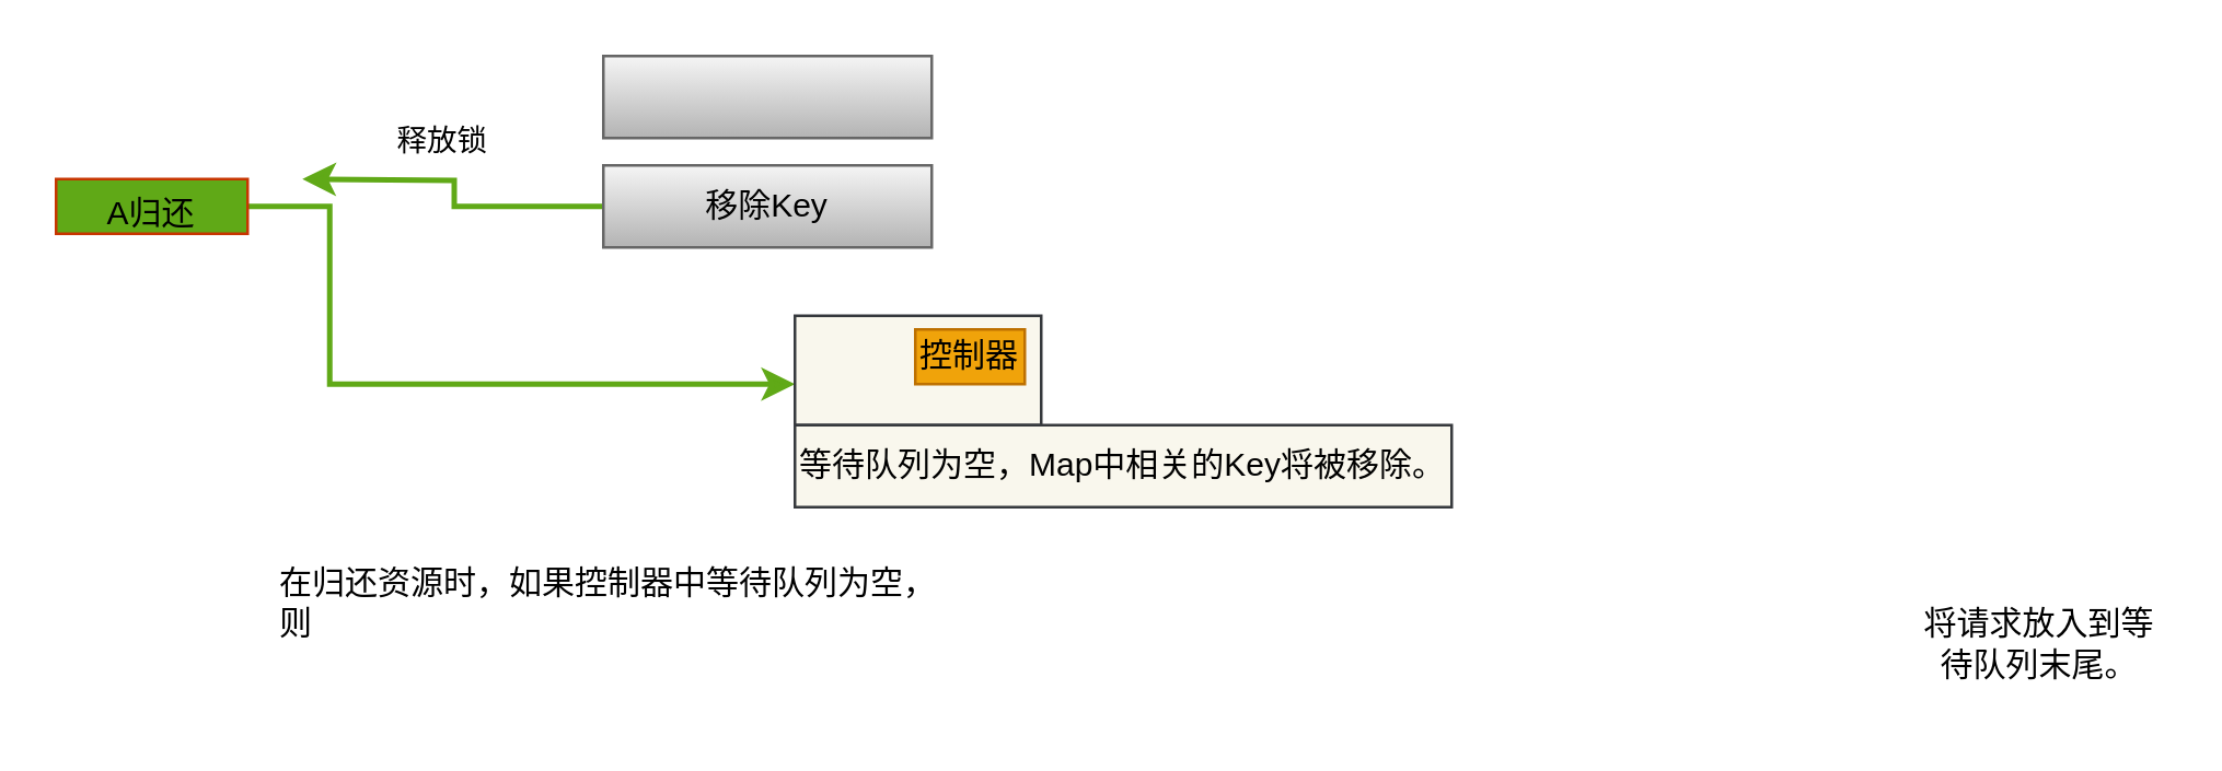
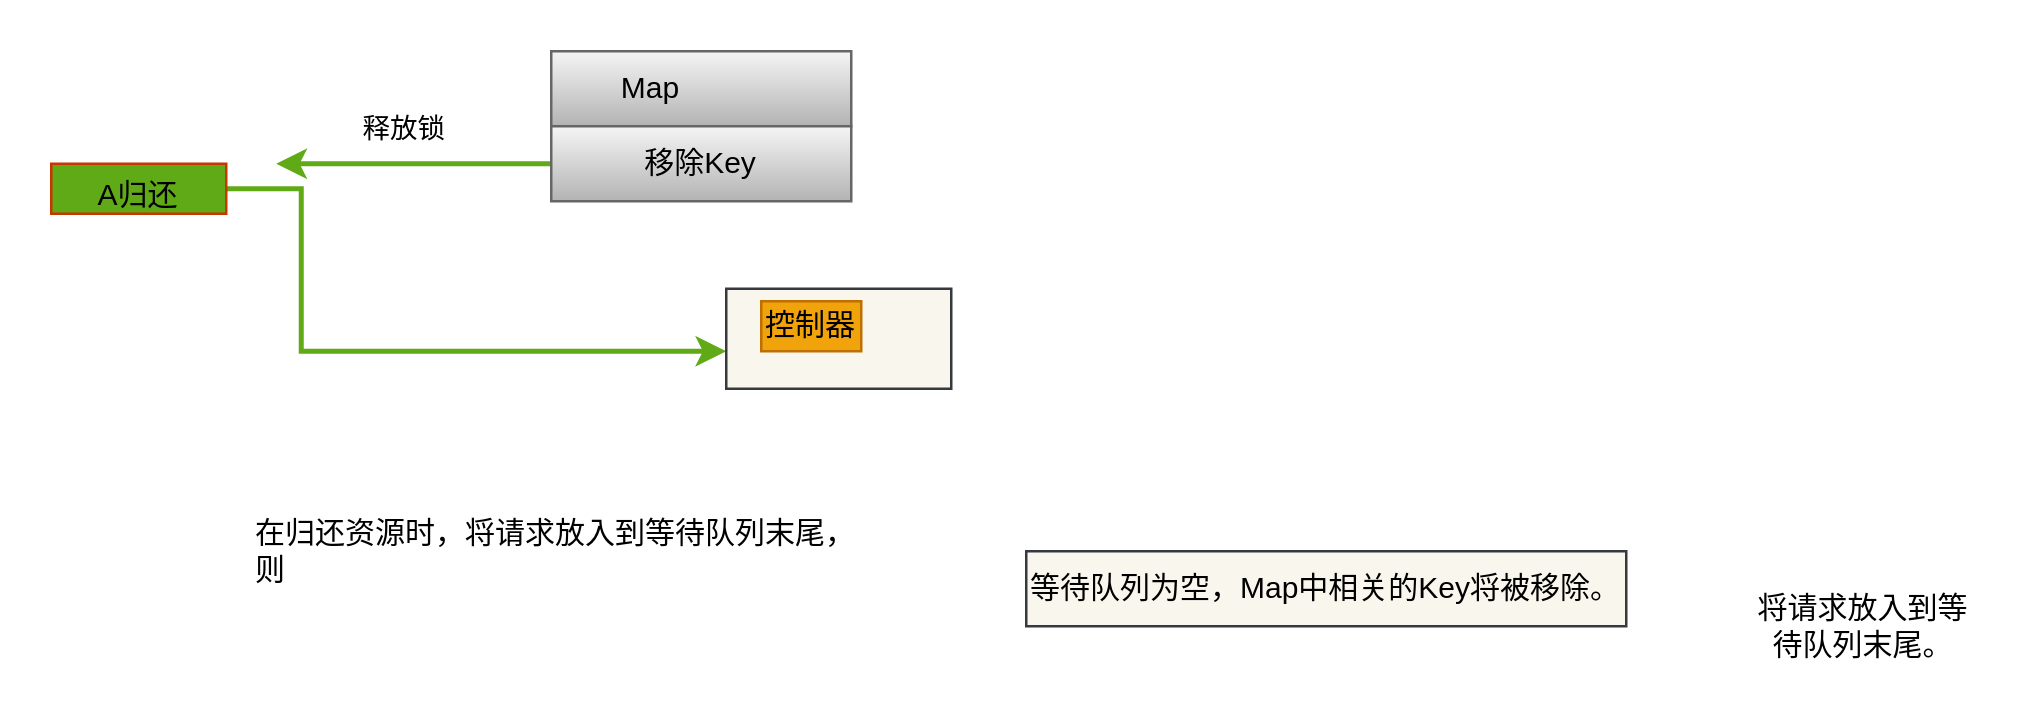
+ <mxCell id="4" value="Map" style="text;html=1;strokeColor=none;fillColor=none;align=center;verticalAlign=middle;whiteSpace=wrap;rounded=0;" parent="1" vertex="1"><mxGeometry x="240" y="25" width="40" height="20" as="geometry" /></mxCell>
- <mxCell id="9" value="移除Key" style="rounded=0;whiteSpace=wrap;html=1;fillColor=#f5f5f5;strokeColor=#666666;gradientColor=#b3b3b3;" parent="1" vertex="1"><mxGeometry x="220" y="60" width="120" height="30" as="geometry" /></mxCell>
+ <mxCell id="9" value="移除Key" style="rounded=0;whiteSpace=wrap;html=1;fillColor=#f5f5f5;strokeColor=#666666;gradientColor=#b3b3b3;" parent="1" vertex="1"><mxGeometry x="220" y="50" width="120" height="30" as="geometry" /></mxCell>
- <mxCell id="11" value="控制器" style="text;html=1;strokeColor=#BD7000;fillColor=#f0a30a;align=center;verticalAlign=middle;whiteSpace=wrap;rounded=0;fontColor=#000000;" parent="1" vertex="1"><mxGeometry x="334" y="120" width="40" height="20" as="geometry" /></mxCell>
+ <mxCell id="11" value="控制器" style="text;html=1;strokeColor=#BD7000;fillColor=#f0a30a;align=center;verticalAlign=middle;whiteSpace=wrap;rounded=0;fontColor=#000000;" parent="1" vertex="1"><mxGeometry x="304" y="120" width="40" height="20" as="geometry" /></mxCell>
- <mxCell id="12" value="等待队列为空，Map中相关的Key将被移除。" style="rounded=0;whiteSpace=wrap;html=1;fillColor=#f9f7ed;strokeColor=#36393d;" parent="1" vertex="1"><mxGeometry x="290" y="155" width="240" height="30" as="geometry" /></mxCell>
+ <mxCell id="12" value="等待队列为空，Map中相关的Key将被移除。" style="rounded=0;whiteSpace=wrap;html=1;fillColor=#f9f7ed;strokeColor=#36393d;" parent="1" vertex="1"><mxGeometry x="410" y="220" width="240" height="30" as="geometry" /></mxCell>
- <mxCell id="14" value="在归还资源时，如果控制器中等待队列为空，&lt;br&gt;则" style="text;html=1;strokeColor=none;fillColor=none;align=left;verticalAlign=middle;whiteSpace=wrap;rounded=0;" vertex="1" parent="1"><mxGeometry x="100" y="200" width="260" height="40" as="geometry" /></mxCell>
+ <mxCell id="14" value="在归还资源时，将请求放入到等待队列末尾，&lt;br&gt;则" style="text;html=1;strokeColor=none;fillColor=none;align=left;verticalAlign=middle;whiteSpace=wrap;rounded=0;" vertex="1" parent="1"><mxGeometry x="100" y="200" width="260" height="40" as="geometry" /></mxCell>
- <mxCell id="2" value="将请求放入到等待队列末尾。" style="text;html=1;strokeColor=none;fillColor=none;align=center;verticalAlign=middle;whiteSpace=wrap;rounded=0;" parent="1" vertex="1"><mxGeometry x="700" y="225" width="90" height="20" as="geometry" /></mxCell>
+ <mxCell id="2" value="将请求放入到等待队列末尾。" style="text;html=1;strokeColor=none;fillColor=none;align=center;verticalAlign=middle;whiteSpace=wrap;rounded=0;" parent="1" vertex="1"><mxGeometry x="700" y="240" width="90" height="20" as="geometry" /></mxCell>
